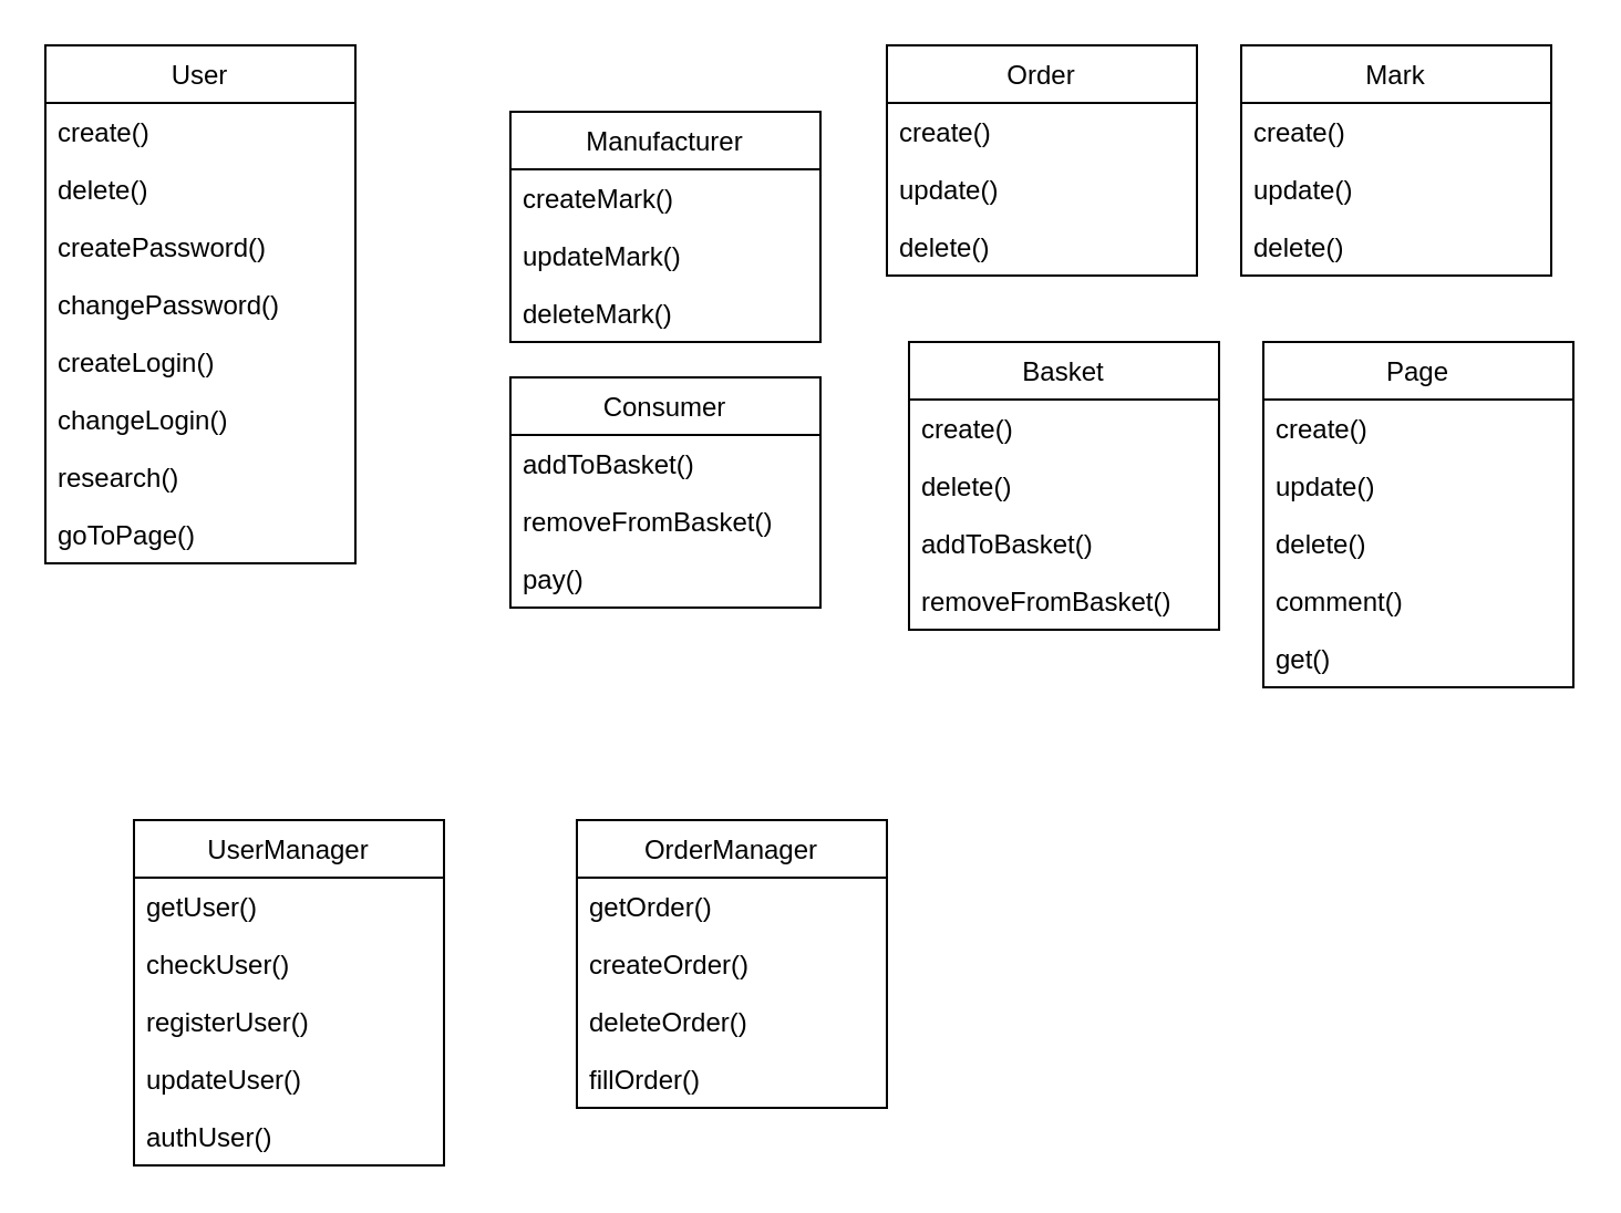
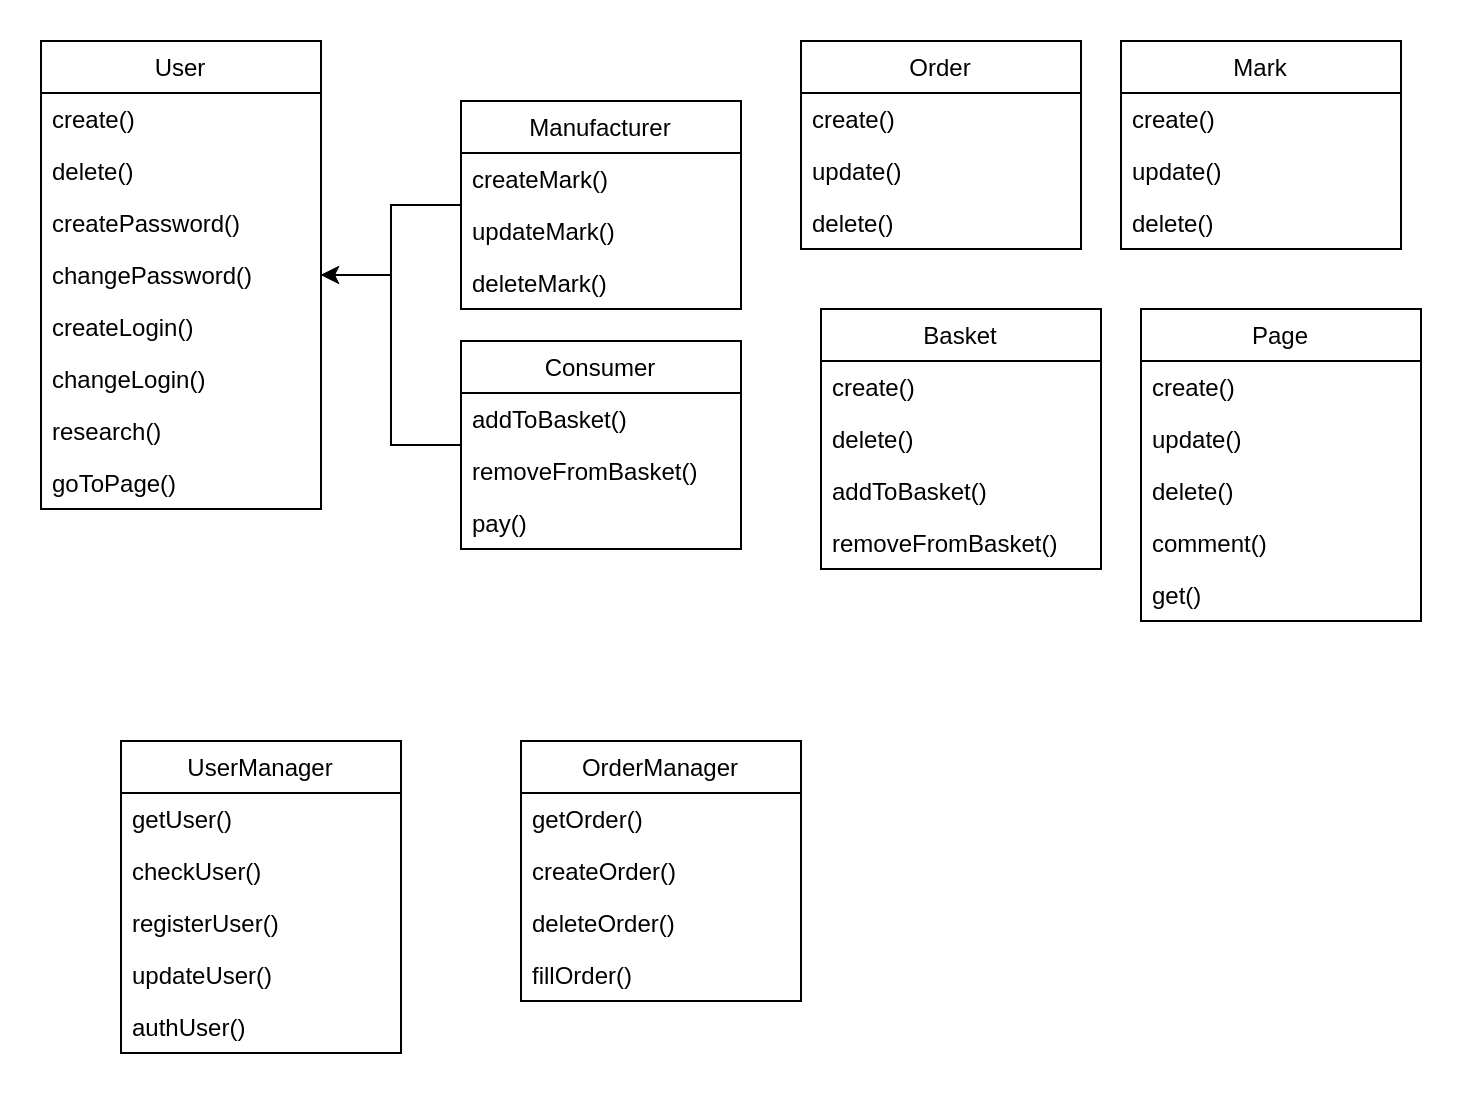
+ <mxCell id="21" style="edgeStyle=orthogonalEdgeStyle;rounded=0;orthogonalLoop=1;jettySize=auto;html=1;" parent="1" source="22" target="12" edge="1"><mxGeometry relative="1" as="geometry" /></mxCell>
+ <mxCell id="31" style="edgeStyle=orthogonalEdgeStyle;rounded=0;orthogonalLoop=1;jettySize=auto;html=1;" parent="1" source="32" target="12" edge="1"><mxGeometry relative="1" as="geometry" /></mxCell>
